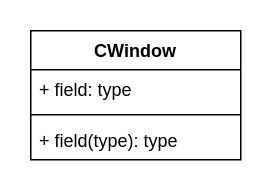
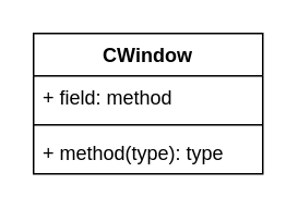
- <mxCell id="3" value="+ field: type" style="text;strokeColor=none;fillColor=none;align=left;verticalAlign=top;spacingLeft=4;spacingRight=4;overflow=hidden;rotatable=0;points=[[0,0.5],[1,0.5]];portConstraint=eastwest;" vertex="1" parent="2"><mxGeometry y="26" width="140" height="26" as="geometry" /></mxCell>
+ <mxCell id="3" value="+ field: method" style="text;strokeColor=none;fillColor=none;align=left;verticalAlign=top;spacingLeft=4;spacingRight=4;overflow=hidden;rotatable=0;points=[[0,0.5],[1,0.5]];portConstraint=eastwest;" vertex="1" parent="2"><mxGeometry y="26" width="140" height="26" as="geometry" /></mxCell>
- <mxCell id="5" value="+ field(type): type" style="text;strokeColor=none;fillColor=none;align=left;verticalAlign=top;spacingLeft=4;spacingRight=4;overflow=hidden;rotatable=0;points=[[0,0.5],[1,0.5]];portConstraint=eastwest;" vertex="1" parent="2"><mxGeometry y="60" width="140" height="26" as="geometry" /></mxCell>
+ <mxCell id="5" value="+ method(type): type" style="text;strokeColor=none;fillColor=none;align=left;verticalAlign=top;spacingLeft=4;spacingRight=4;overflow=hidden;rotatable=0;points=[[0,0.5],[1,0.5]];portConstraint=eastwest;" vertex="1" parent="2"><mxGeometry y="60" width="140" height="26" as="geometry" /></mxCell>
